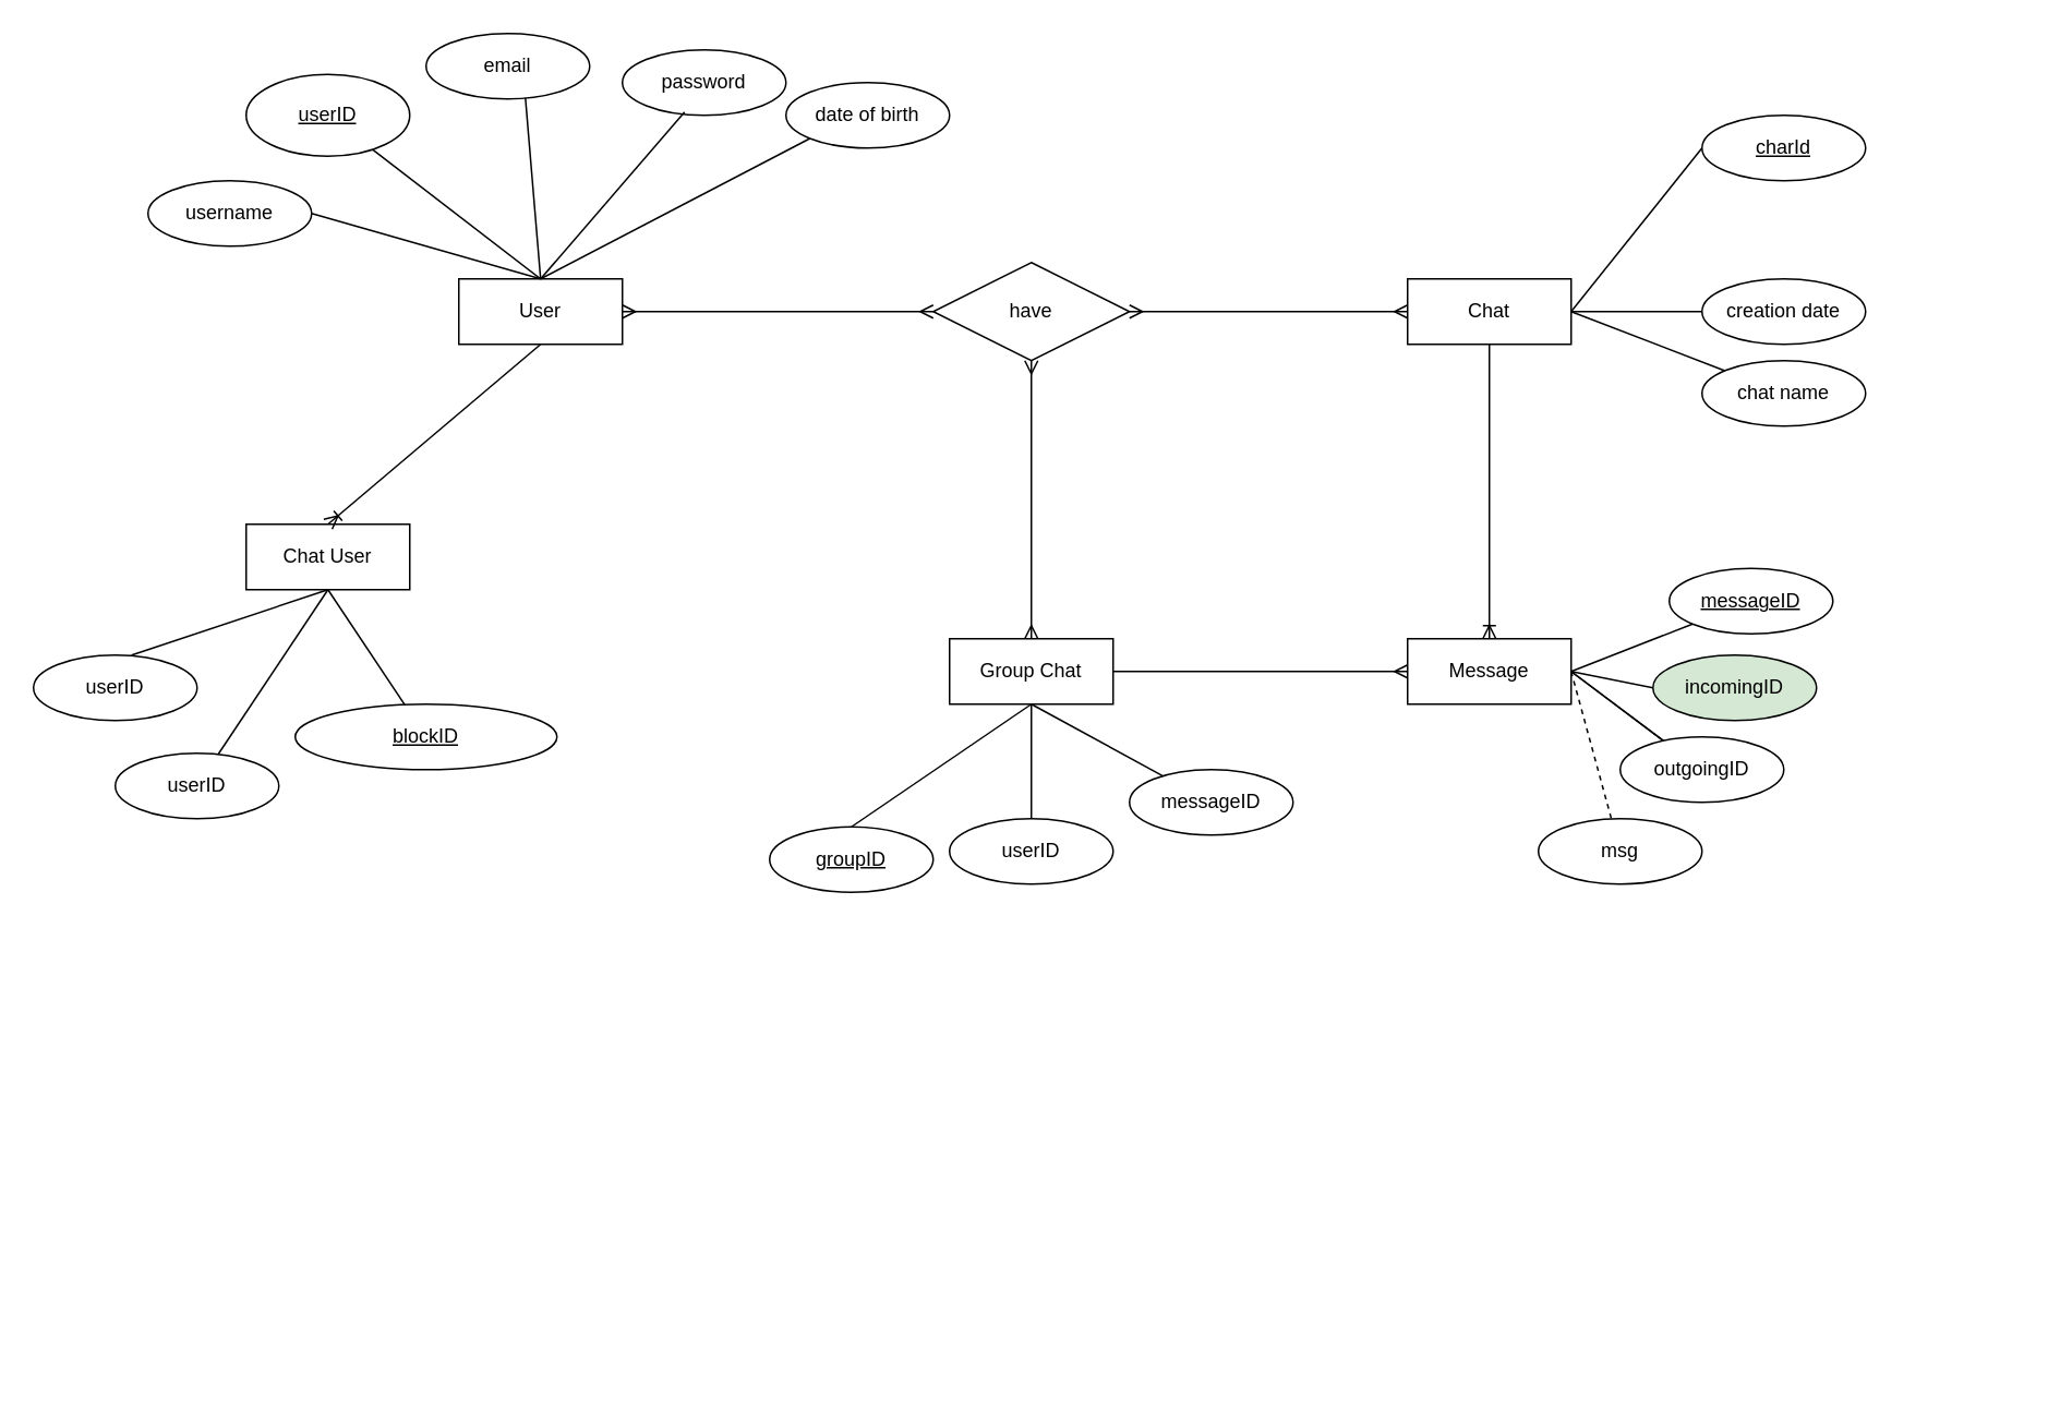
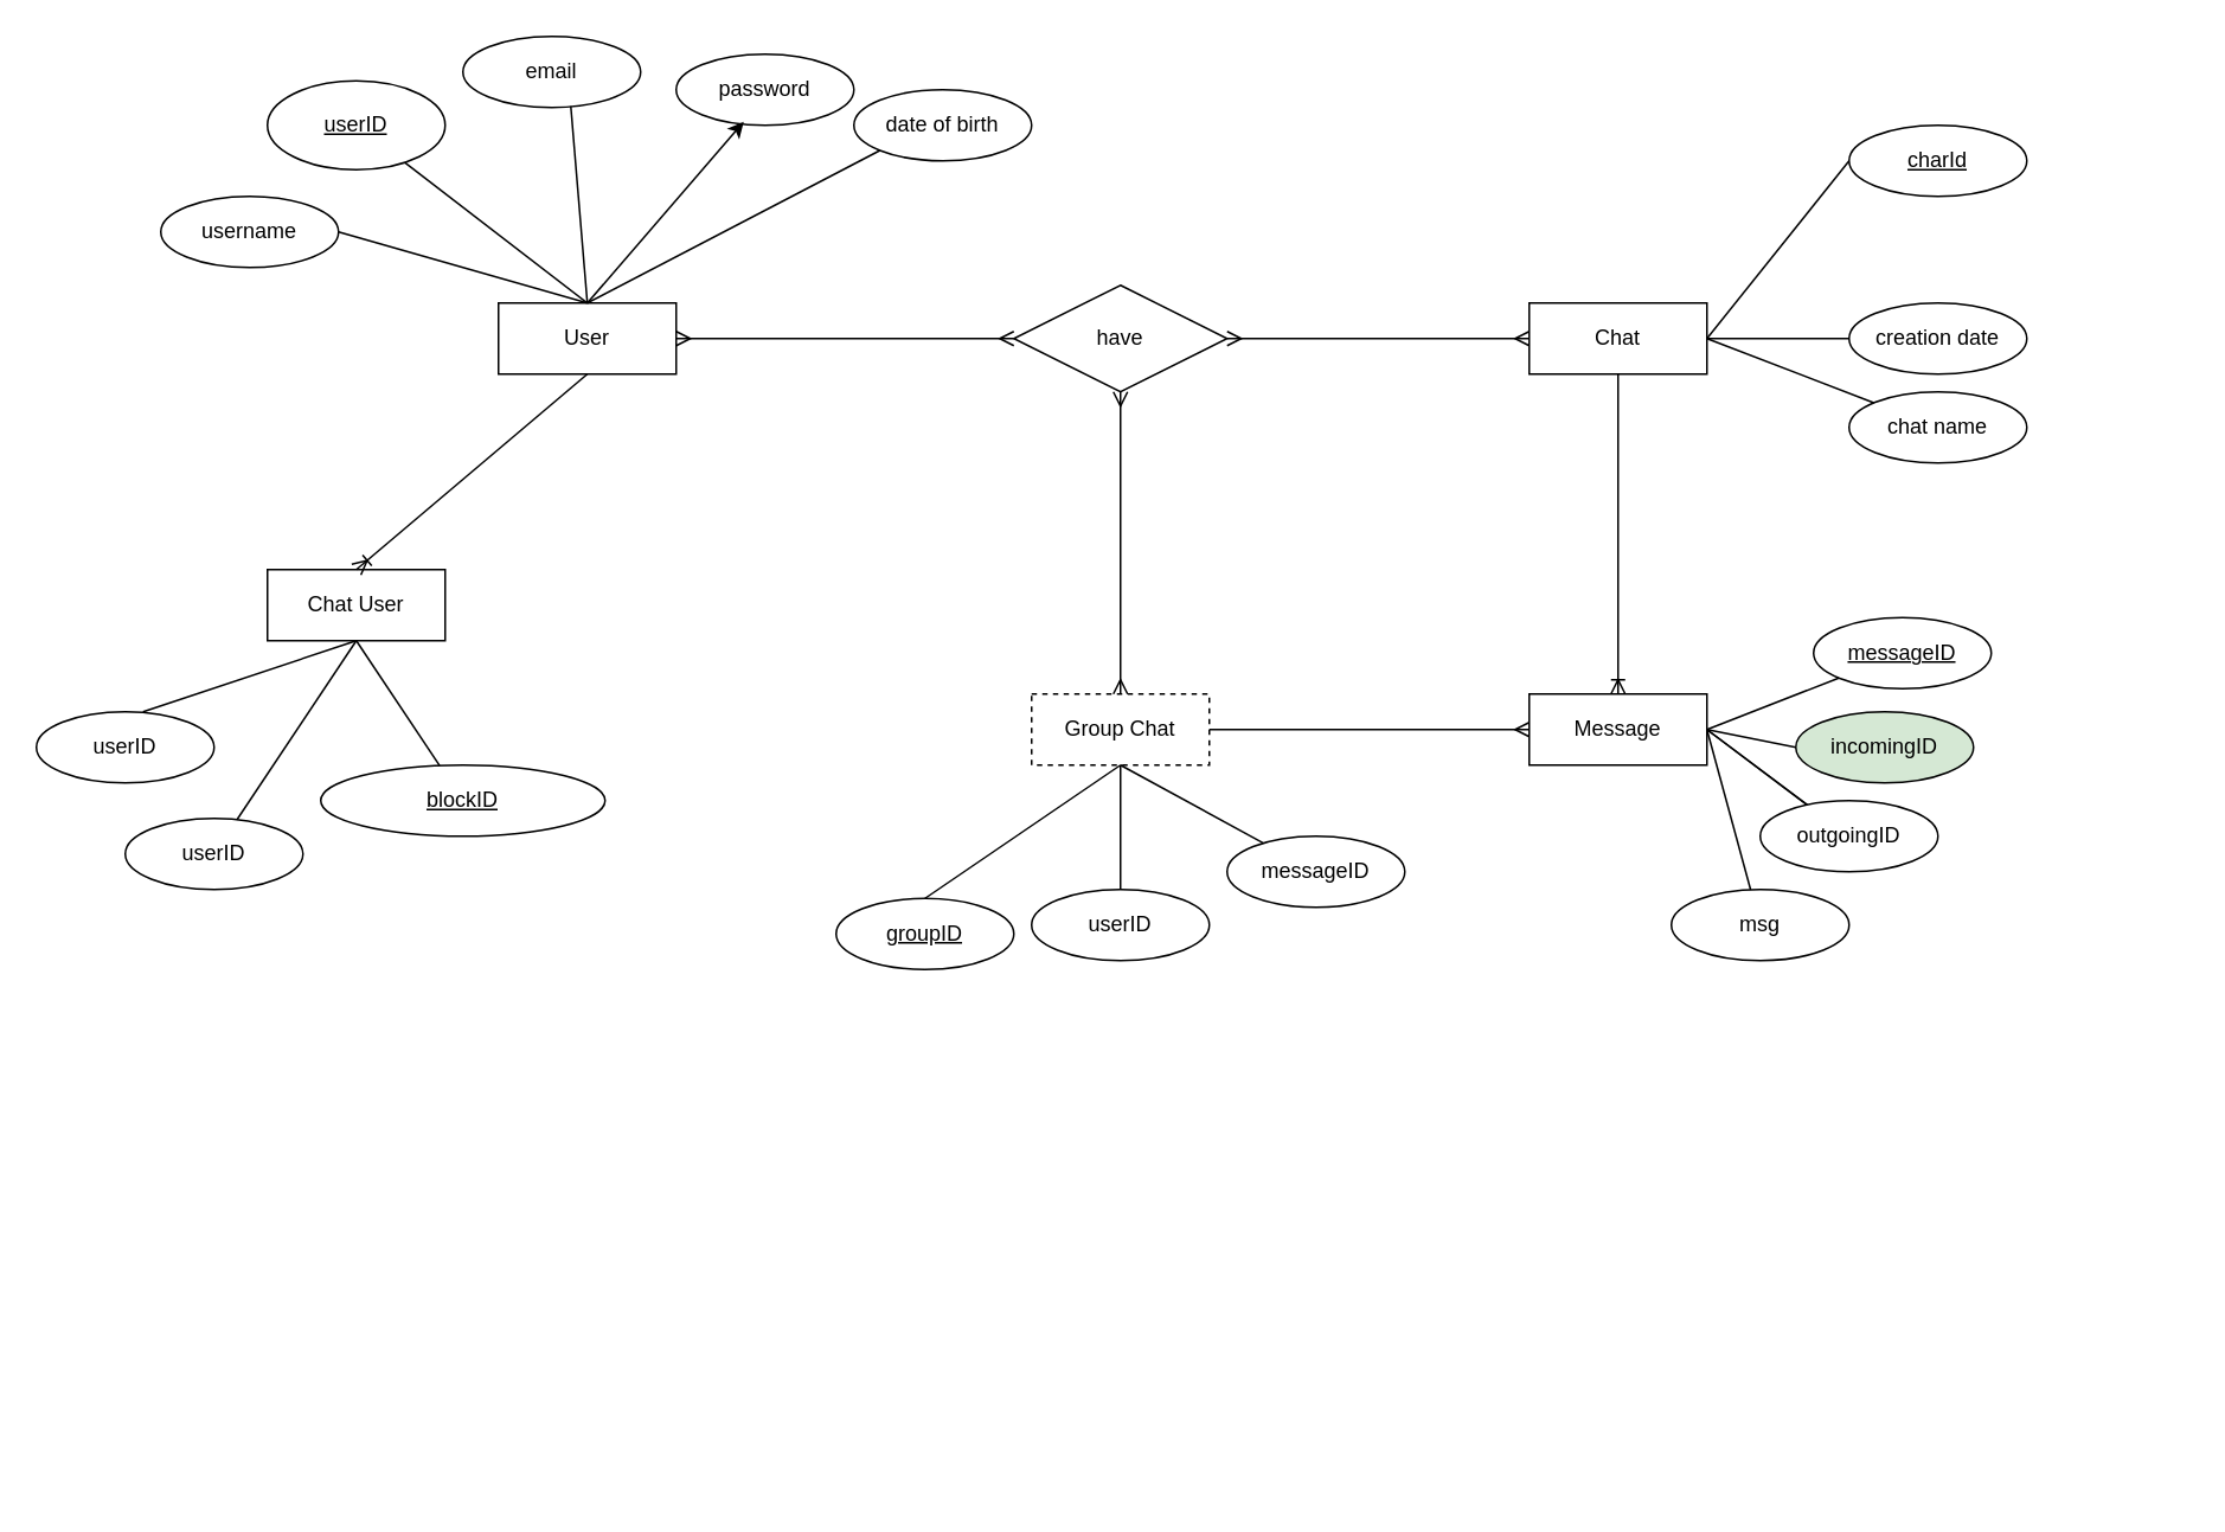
- <mxCell id="16" value="" style="endArrow=none;html=1;rounded=0;entryX=0.38;entryY=0.95;entryDx=0;entryDy=0;entryPerimeter=0;exitX=0.5;exitY=0;exitDx=0;exitDy=0;" parent="1" source="2" target="10" edge="1"><mxGeometry relative="1" as="geometry"><mxPoint x="1540" y="940" as="sourcePoint" /><mxPoint x="1620" y="880" as="targetPoint" /></mxGeometry></mxCell>
+ <mxCell id="16" value="" style="endArrow=classic;html=1;rounded=0;entryX=0.38;entryY=0.95;entryDx=0;entryDy=0;entryPerimeter=0;exitX=0.5;exitY=0;exitDx=0;exitDy=0;" parent="1" source="2" target="10" edge="1"><mxGeometry relative="1" as="geometry"><mxPoint x="1540" y="940" as="sourcePoint" /><mxPoint x="1620" y="880" as="targetPoint" /></mxGeometry></mxCell>
- <mxCell id="4" value="Group Chat" style="whiteSpace=wrap;html=1;align=center;" parent="1" vertex="1"><mxGeometry x="580" y="390" width="100" height="40" as="geometry" /></mxCell>
+ <mxCell id="4" value="Group Chat" style="whiteSpace=wrap;html=1;align=center;dashed=1;" parent="1" vertex="1"><mxGeometry x="580" y="390" width="100" height="40" as="geometry" /></mxCell>
- <mxCell id="36" value="" style="endArrow=none;html=1;rounded=0;exitX=1;exitY=0.5;exitDx=0;exitDy=0;dashed=1;" parent="1" source="49" target="24" edge="1"><mxGeometry relative="1" as="geometry"><mxPoint x="1760" y="1040" as="sourcePoint" /><mxPoint x="1950" y="1040" as="targetPoint" /></mxGeometry></mxCell>
+ <mxCell id="36" value="" style="endArrow=none;html=1;rounded=0;exitX=1;exitY=0.5;exitDx=0;exitDy=0;" parent="1" source="49" target="24" edge="1"><mxGeometry relative="1" as="geometry"><mxPoint x="1760" y="1040" as="sourcePoint" /><mxPoint x="1950" y="1040" as="targetPoint" /></mxGeometry></mxCell>
